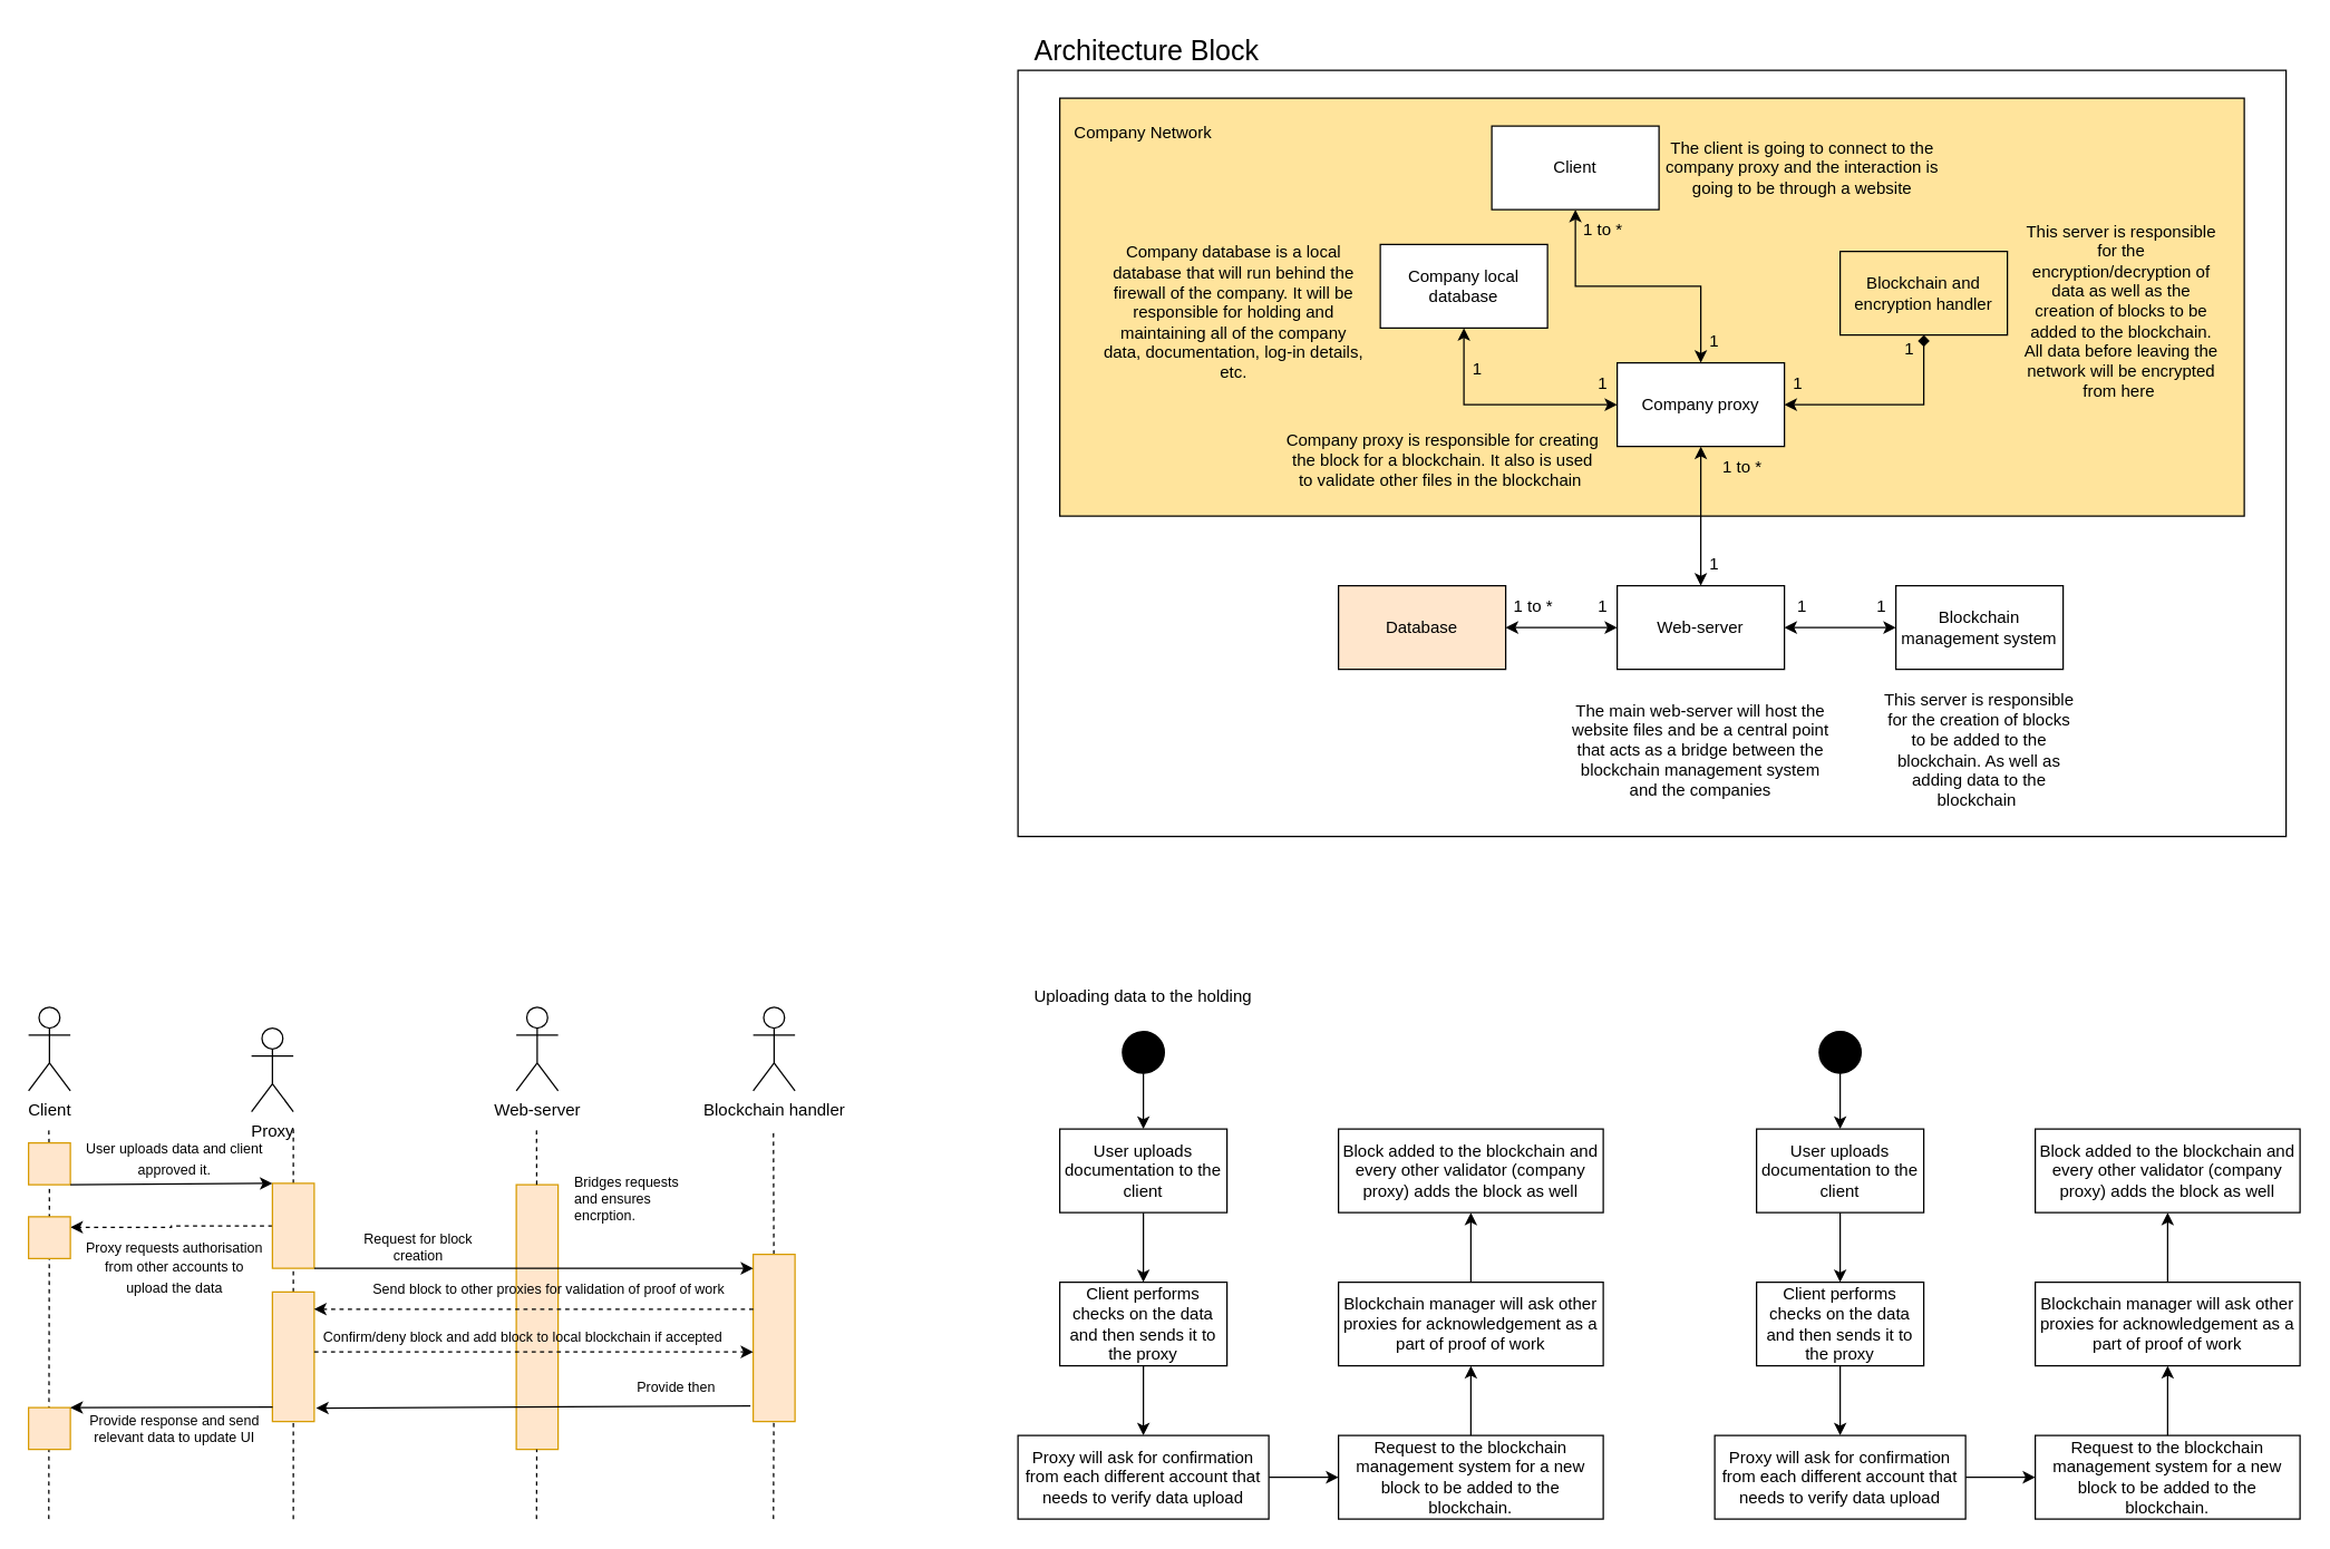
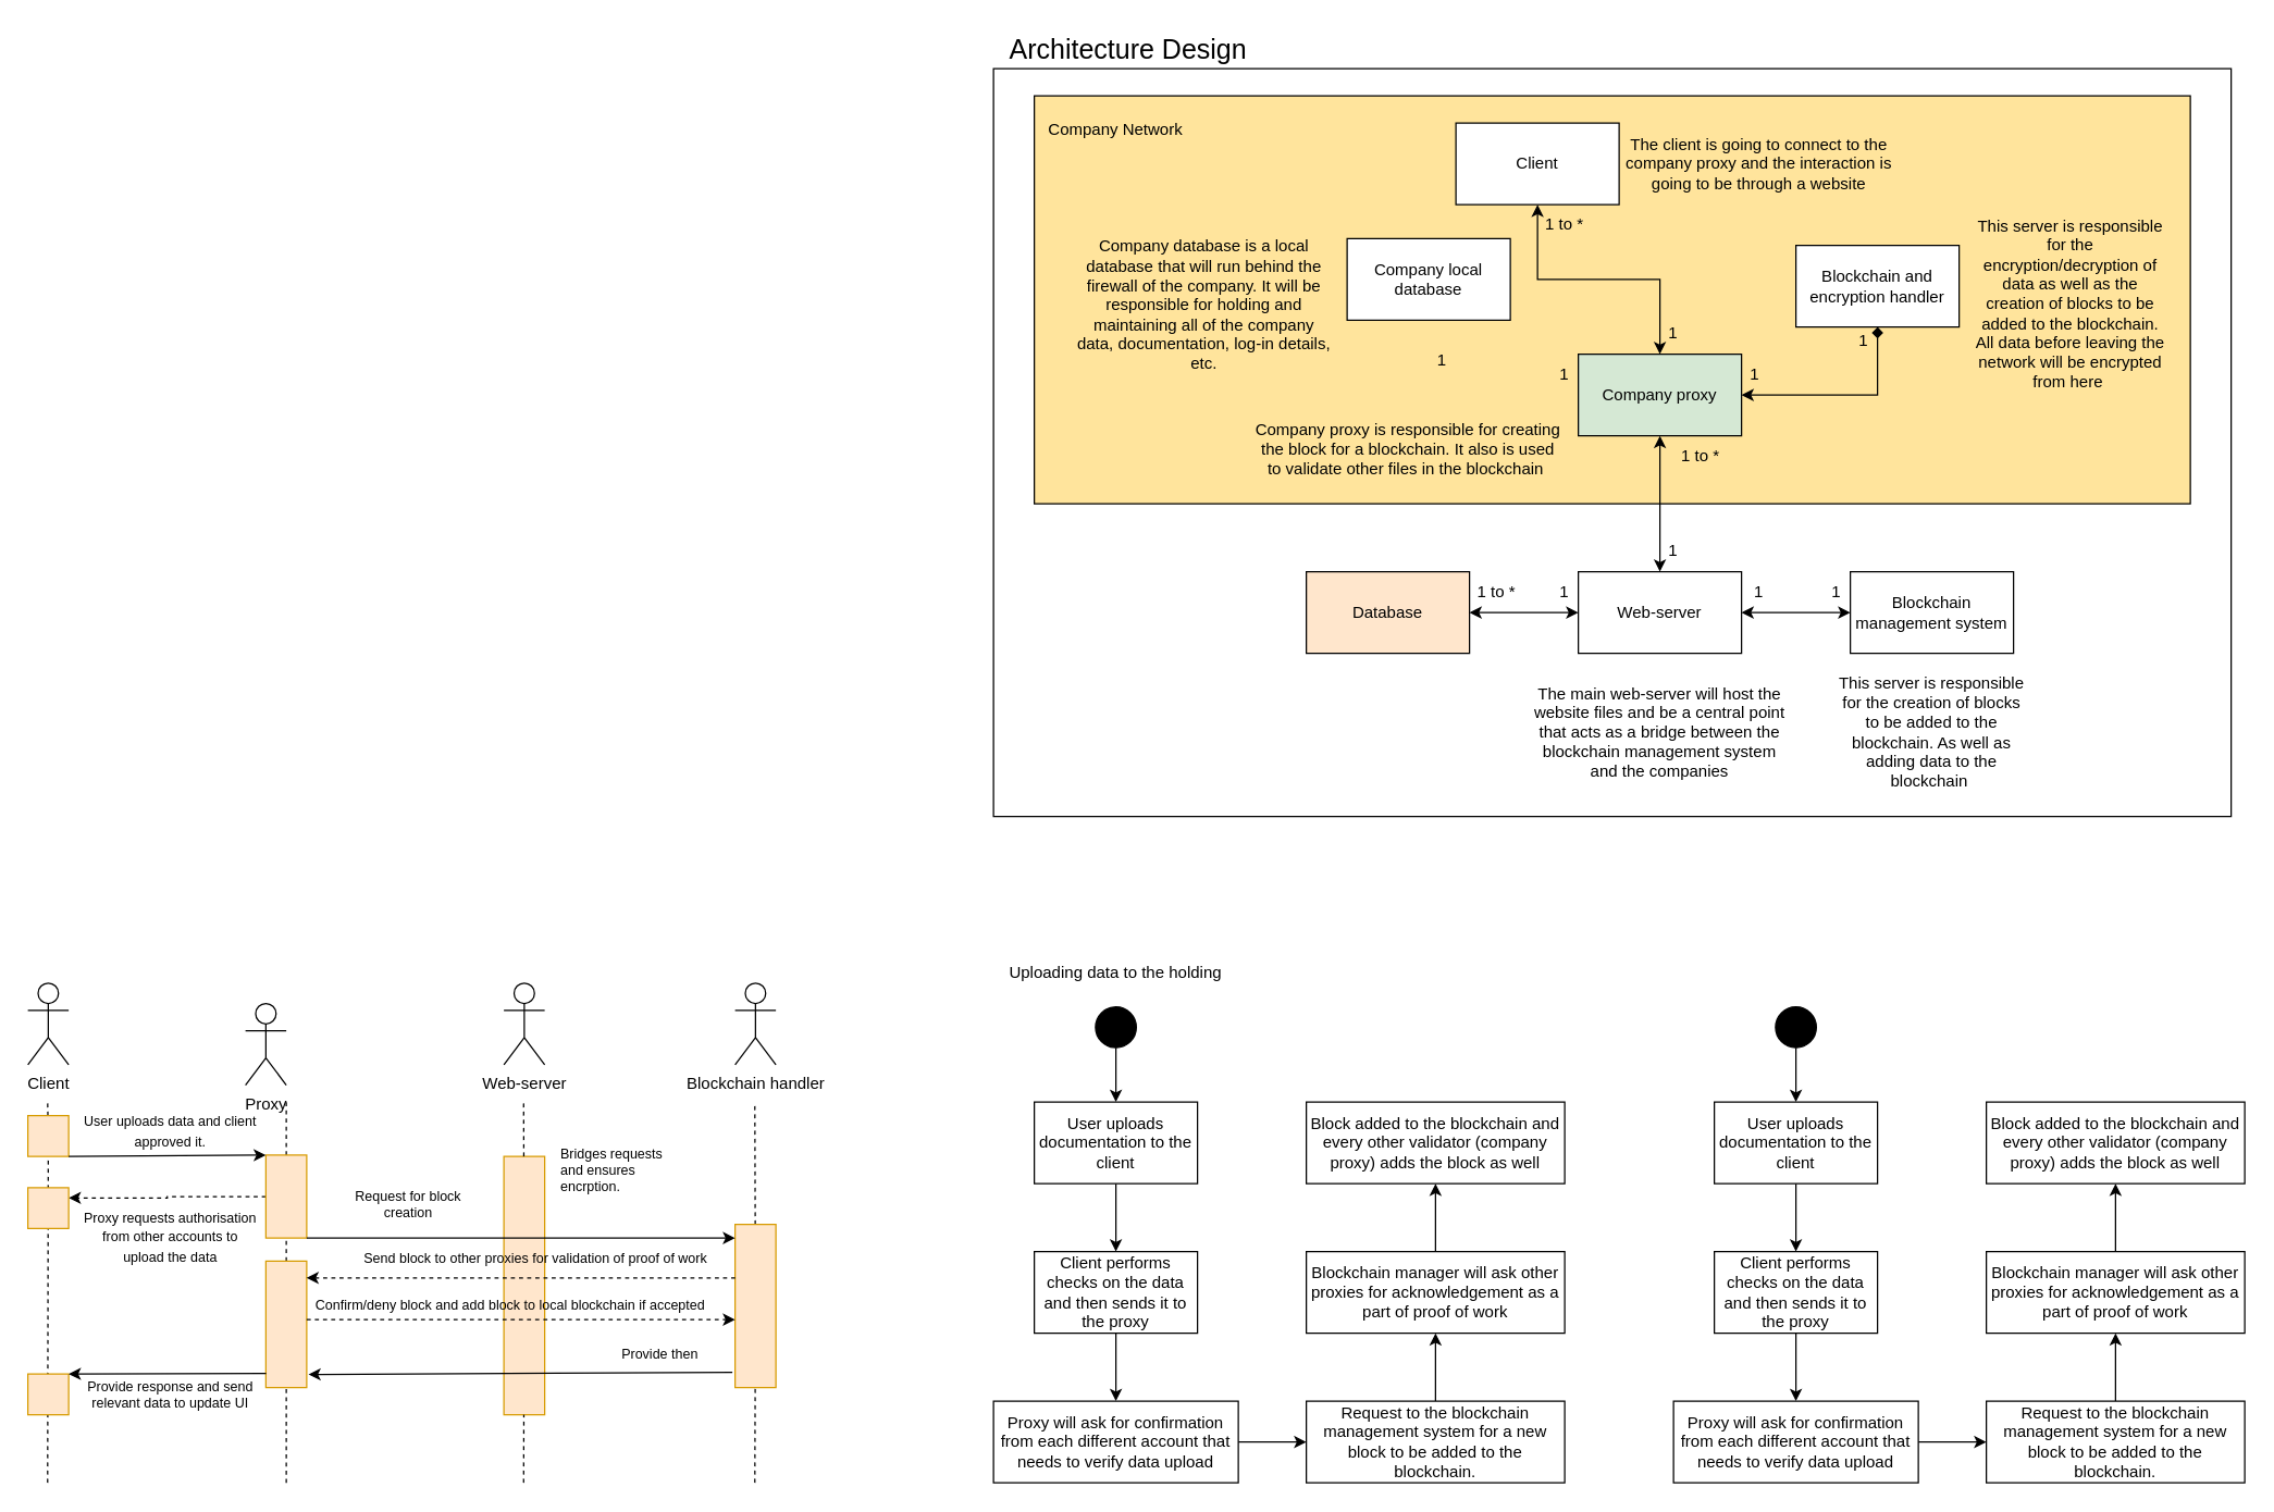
- <mxCell id="35" value="Architecture Block" style="text;html=1;strokeColor=none;fillColor=none;align=left;verticalAlign=middle;whiteSpace=wrap;rounded=0;fontSize=20;" parent="1" vertex="1"><mxGeometry x="740" y="20" width="230" height="30" as="geometry" /></mxCell>
+ <mxCell id="35" value="Architecture Design" style="text;html=1;strokeColor=none;fillColor=none;align=left;verticalAlign=middle;whiteSpace=wrap;rounded=0;fontSize=20;" parent="1" vertex="1"><mxGeometry x="740" y="20" width="230" height="30" as="geometry" /></mxCell>
- <mxCell id="16" value="Blockchain and encryption handler" style="rounded=0;whiteSpace=wrap;html=1;fillColor=#ffe49c;" parent="1" vertex="1"><mxGeometry x="1320" y="180" width="120" height="60" as="geometry" /></mxCell>
+ <mxCell id="16" value="Blockchain and encryption handler" style="rounded=0;whiteSpace=wrap;html=1;" parent="1" vertex="1"><mxGeometry x="1320" y="180" width="120" height="60" as="geometry" /></mxCell>
- <mxCell id="7" value="" style="edgeStyle=orthogonalEdgeStyle;rounded=0;orthogonalLoop=1;jettySize=auto;html=1;endArrow=classic;endFill=1;startArrow=classic;startFill=1;" parent="1" source="10" target="12" edge="1"><mxGeometry relative="1" as="geometry" /></mxCell>
- <mxCell id="10" value="Company proxy" style="rounded=0;whiteSpace=wrap;html=1;" parent="1" vertex="1"><mxGeometry x="1160" y="260" width="120" height="60" as="geometry" /></mxCell>
+ <mxCell id="10" value="Company proxy" style="rounded=0;whiteSpace=wrap;html=1;fillColor=#d5e8d4;" parent="1" vertex="1"><mxGeometry x="1160" y="260" width="120" height="60" as="geometry" /></mxCell>
- <mxCell id="84" value="Request for block creation" style="text;html=1;strokeColor=none;fillColor=none;align=center;verticalAlign=middle;whiteSpace=wrap;rounded=0;fontSize=10;" vertex="1" parent="1"><mxGeometry x="250" y="880" width="100" height="30" as="geometry" /></mxCell>
+ <mxCell id="84" value="Request for block creation" style="text;html=1;strokeColor=none;fillColor=none;align=center;verticalAlign=middle;whiteSpace=wrap;rounded=0;fontSize=10;" vertex="1" parent="1"><mxGeometry x="250" y="870" width="100" height="30" as="geometry" /></mxCell>
